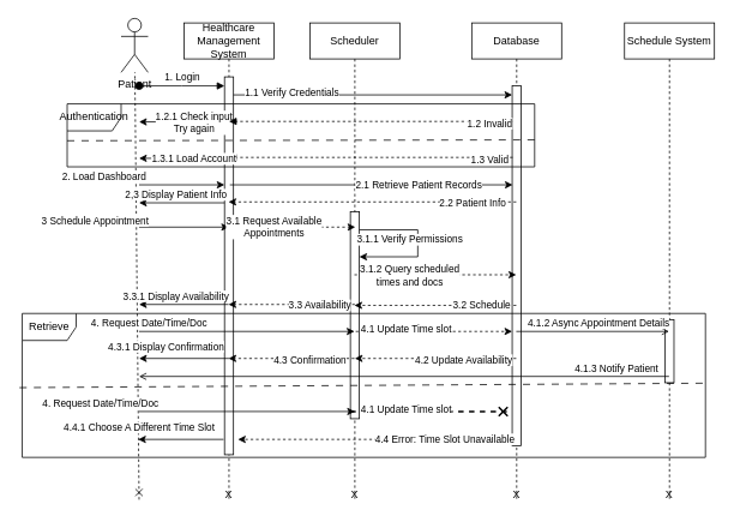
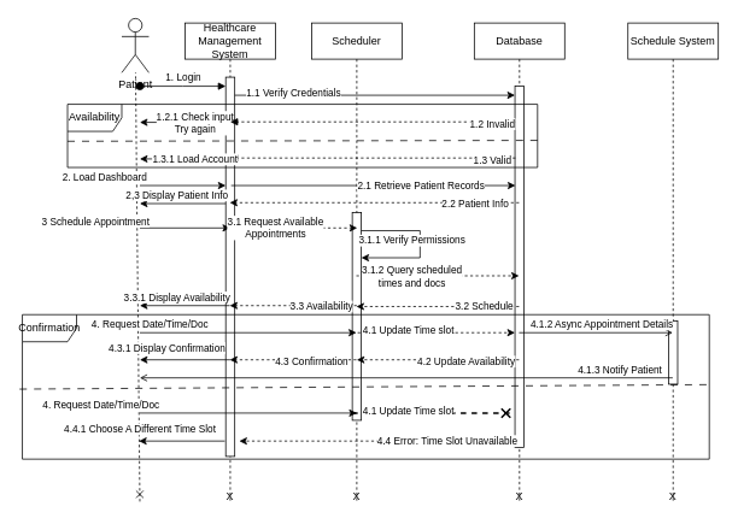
- <mxCell id="17" value="Authentication" style="shape=umlFrame;whiteSpace=wrap;html=1;pointerEvents=0;" vertex="1" parent="1"><mxGeometry x="74" y="115" width="520" height="70" as="geometry" /></mxCell>
+ <mxCell id="17" value="Availability" style="shape=umlFrame;whiteSpace=wrap;html=1;pointerEvents=0;" vertex="1" parent="1"><mxGeometry x="74" y="115" width="520" height="70" as="geometry" /></mxCell>
- <mxCell id="56" value="Retrieve" style="shape=umlFrame;whiteSpace=wrap;html=1;pointerEvents=0;" vertex="1" parent="1"><mxGeometry x="24" y="348" width="760" height="160" as="geometry" /></mxCell>
+ <mxCell id="56" value="Confirmation" style="shape=umlFrame;whiteSpace=wrap;html=1;pointerEvents=0;" vertex="1" parent="1"><mxGeometry x="24" y="348" width="760" height="160" as="geometry" /></mxCell>
